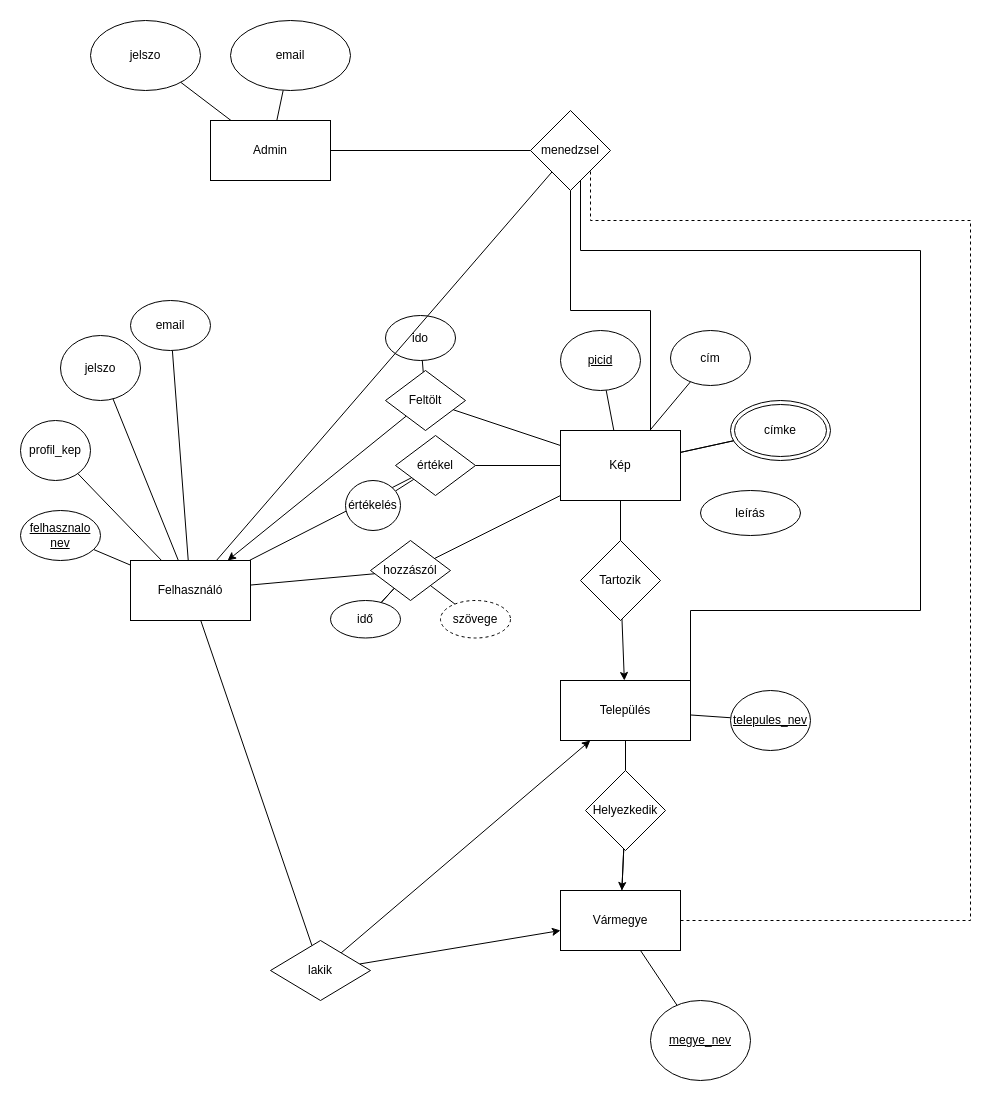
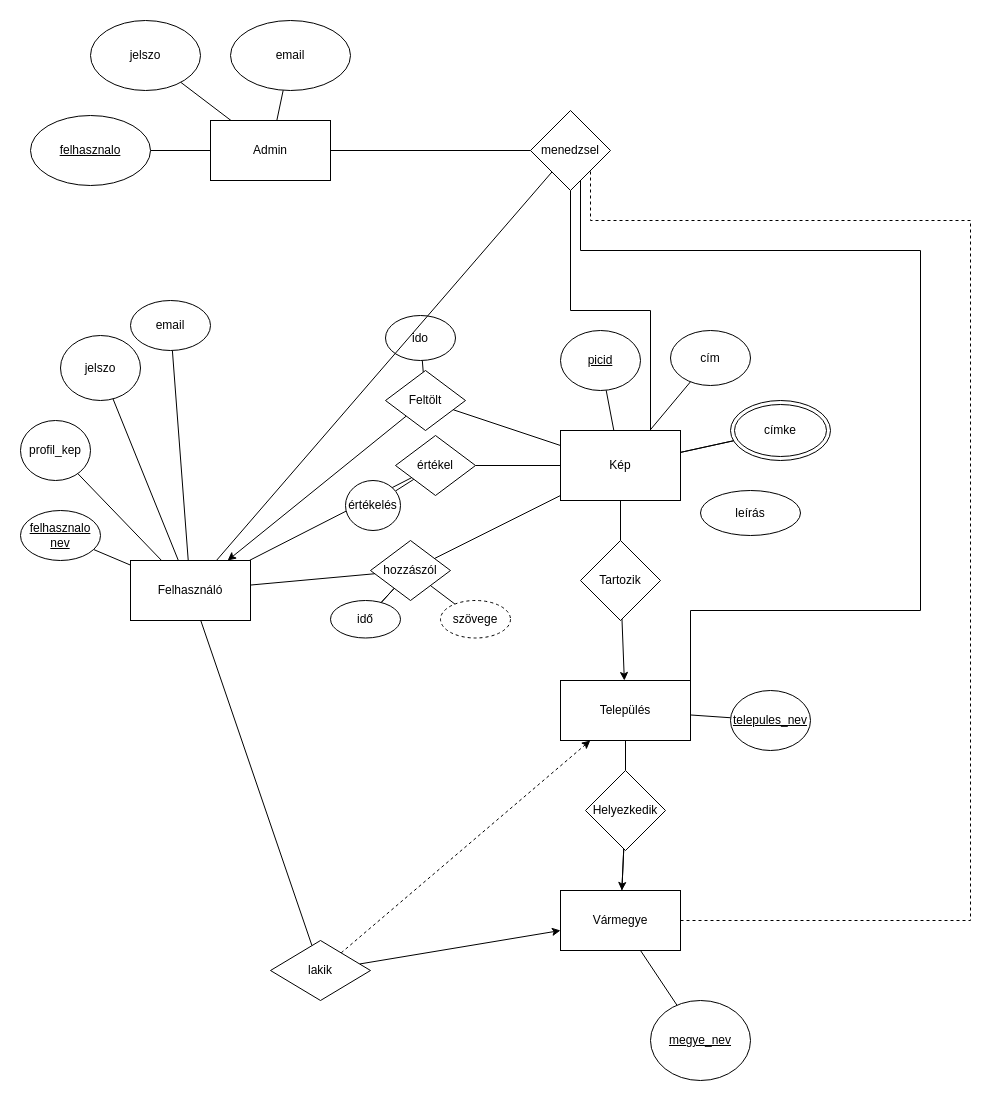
+ <mxCell id="65" value="&lt;u&gt;felhasznalo&lt;/u&gt;" style="ellipse;whiteSpace=wrap;html=1;rounded=0;" vertex="1" parent="1"><mxGeometry x="30" y="115" width="120" height="70" as="geometry" /></mxCell>
+ <mxCell id="58" value="" style="edgeStyle=orthogonalEdgeStyle;rounded=0;orthogonalLoop=1;jettySize=auto;html=1;endArrow=none;endFill=0;" edge="1" parent="1" source="61" target="65"><mxGeometry relative="1" as="geometry" /></mxCell>
- <mxCell id="40" value="" style="edgeStyle=none;rounded=0;orthogonalLoop=1;jettySize=auto;html=1;endArrow=classic;endFill=1;" edge="1" parent="1" source="42" target="27"><mxGeometry relative="1" as="geometry" /></mxCell>
+ <mxCell id="40" value="" style="edgeStyle=none;rounded=0;orthogonalLoop=1;jettySize=auto;html=1;endArrow=classic;endFill=1;dashed=1;" edge="1" parent="1" source="42" target="27"><mxGeometry relative="1" as="geometry" /></mxCell>
